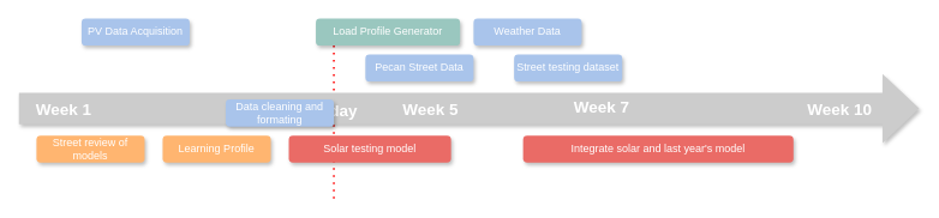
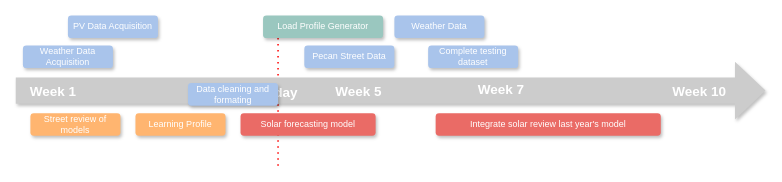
+ <mxCell id="10" value="&lt;font color=&quot;#ffffff&quot;&gt;Weather Data Acquisition&lt;/font&gt;" style="rounded=1;whiteSpace=wrap;html=1;fillColor=#A9C4EB;strokeColor=none;shadow=1;" parent="1" vertex="1"><mxGeometry x="30" y="60" width="120" height="30" as="geometry" /></mxCell>
- <mxCell id="19" value="Street testing dataset" style="rounded=1;whiteSpace=wrap;html=1;fillColor=#A9C4EB;strokeColor=none;shadow=1;fontColor=#FFFFFF;" parent="1" vertex="1"><mxGeometry x="570" y="60" width="120" height="30" as="geometry" /></mxCell>
+ <mxCell id="19" value="Complete testing dataset" style="rounded=1;whiteSpace=wrap;html=1;fillColor=#A9C4EB;strokeColor=none;shadow=1;fontColor=#FFFFFF;" parent="1" vertex="1"><mxGeometry x="570" y="60" width="120" height="30" as="geometry" /></mxCell>
- <mxCell id="17" value="Solar testing model" style="rounded=1;whiteSpace=wrap;html=1;shadow=1;strokeColor=none;fillColor=#EA6B66;fontColor=#FFFFFF;" parent="1" vertex="1"><mxGeometry x="320" y="150" width="180" height="30" as="geometry" /></mxCell>
+ <mxCell id="17" value="Solar forecasting model" style="rounded=1;whiteSpace=wrap;html=1;shadow=1;strokeColor=none;fillColor=#EA6B66;fontColor=#FFFFFF;" parent="1" vertex="1"><mxGeometry x="320" y="150" width="180" height="30" as="geometry" /></mxCell>
- <mxCell id="18" value="Integrate solar and last year's model" style="rounded=1;whiteSpace=wrap;html=1;shadow=1;strokeColor=none;fillColor=#EA6B66;fontColor=#FFFFFF;" parent="1" vertex="1"><mxGeometry x="580" y="150" width="300" height="30" as="geometry" /></mxCell>
+ <mxCell id="18" value="Integrate solar review last year's model" style="rounded=1;whiteSpace=wrap;html=1;shadow=1;strokeColor=none;fillColor=#EA6B66;fontColor=#FFFFFF;" parent="1" vertex="1"><mxGeometry x="580" y="150" width="300" height="30" as="geometry" /></mxCell>
